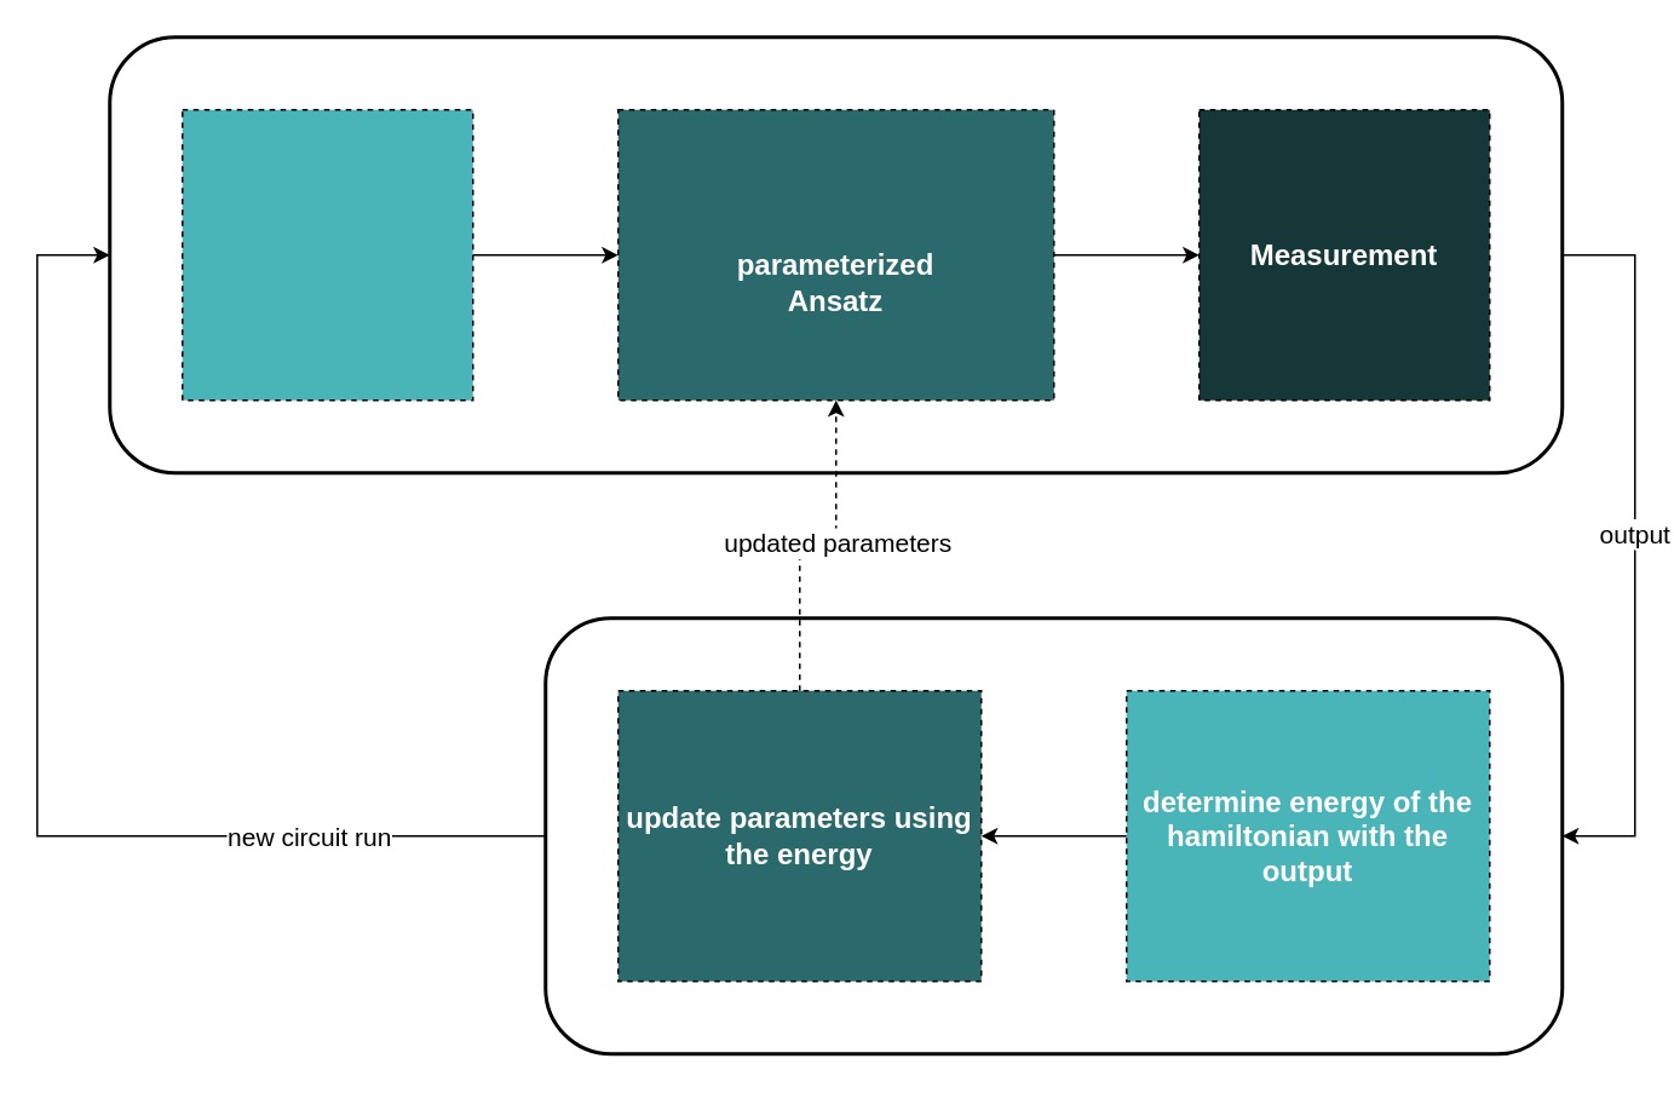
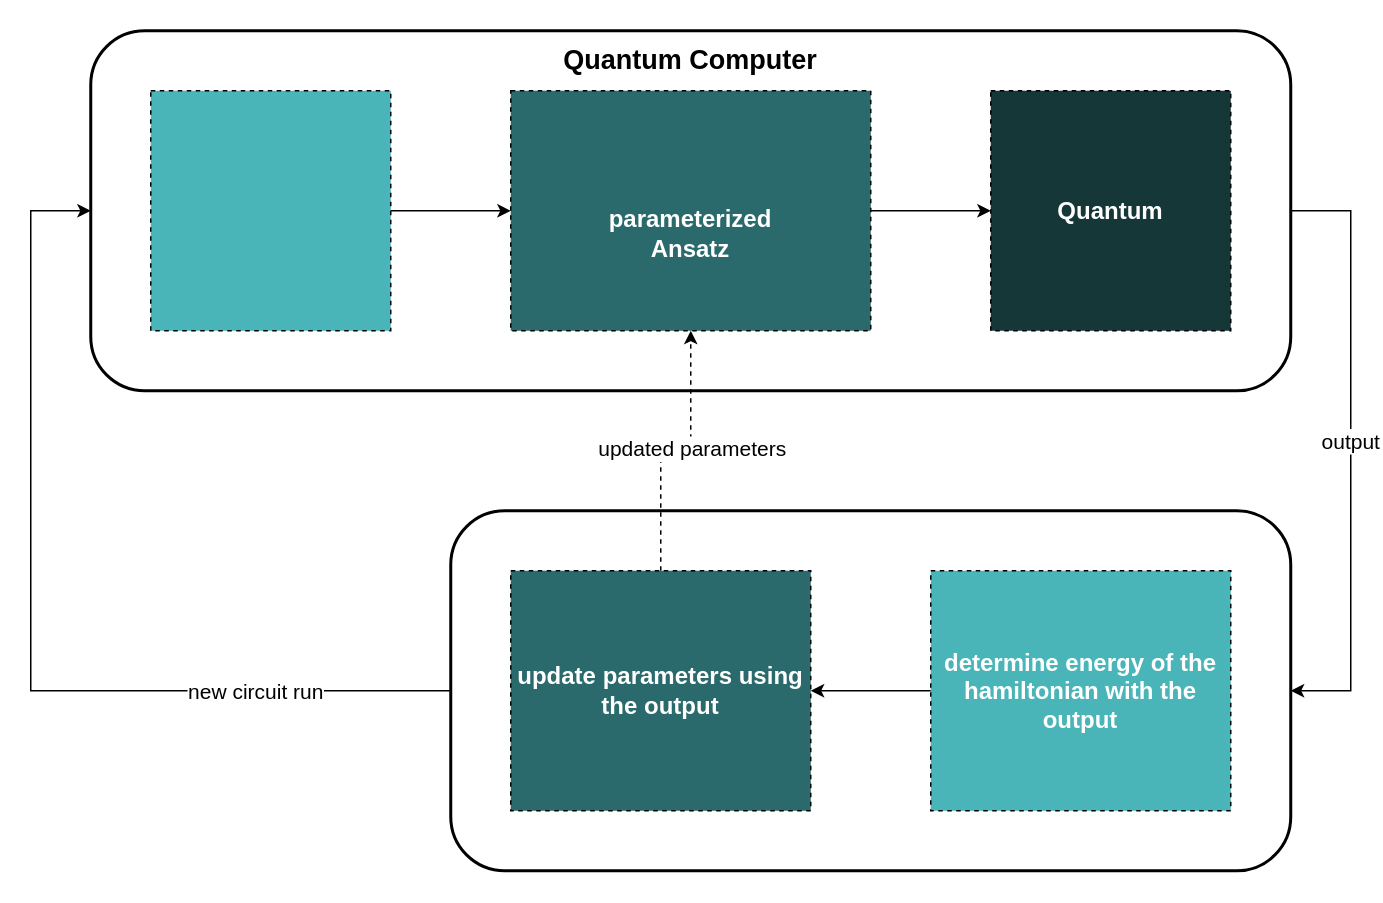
+ <mxCell id="8" value="&lt;b&gt;&lt;font style=&quot;font-size: 18px;&quot;&gt;Quantum Computer&lt;/font&gt;&lt;/b&gt;" style="text;html=1;strokeColor=none;fillColor=none;align=center;verticalAlign=middle;whiteSpace=wrap;rounded=0;" vertex="1" parent="2"><mxGeometry x="80" width="720" height="40" as="geometry" /></mxCell>
- <mxCell id="16" value="&lt;font color=&quot;#ffffff&quot;&gt;&lt;b&gt;&lt;font style=&quot;font-size: 16px;&quot;&gt;Measurement&lt;/font&gt;&lt;/b&gt;&lt;br&gt;&lt;/font&gt;" style="text;html=1;strokeColor=none;fillColor=none;align=center;verticalAlign=middle;whiteSpace=wrap;rounded=0;" vertex="1" parent="2"><mxGeometry x="640" y="80" width="160" height="80" as="geometry" /></mxCell>
+ <mxCell id="16" value="&lt;font color=&quot;#ffffff&quot;&gt;&lt;b&gt;&lt;font style=&quot;font-size: 16px;&quot;&gt;Quantum&lt;/font&gt;&lt;/b&gt;&lt;br&gt;&lt;/font&gt;" style="text;html=1;strokeColor=none;fillColor=none;align=center;verticalAlign=middle;whiteSpace=wrap;rounded=0;" vertex="1" parent="2"><mxGeometry x="640" y="80" width="160" height="80" as="geometry" /></mxCell>
- <mxCell id="22" value="&lt;font color=&quot;#ffffff&quot; style=&quot;font-size: 16px;&quot;&gt;&lt;b style=&quot;font-size: 16px;&quot;&gt;update parameters using the energy&lt;/b&gt;&lt;br style=&quot;font-size: 16px;&quot;&gt;&lt;/font&gt;" style="text;html=1;strokeColor=none;fillColor=none;align=center;verticalAlign=middle;whiteSpace=wrap;rounded=0;fontSize=16;" vertex="1" parent="2"><mxGeometry x="320" y="380.0" width="200.0" height="120" as="geometry" /></mxCell>
+ <mxCell id="22" value="&lt;font color=&quot;#ffffff&quot; style=&quot;font-size: 16px;&quot;&gt;&lt;b style=&quot;font-size: 16px;&quot;&gt;update parameters using the output&lt;/b&gt;&lt;br style=&quot;font-size: 16px;&quot;&gt;&lt;/font&gt;" style="text;html=1;strokeColor=none;fillColor=none;align=center;verticalAlign=middle;whiteSpace=wrap;rounded=0;fontSize=16;" vertex="1" parent="2"><mxGeometry x="320" y="380.0" width="200.0" height="120" as="geometry" /></mxCell>
